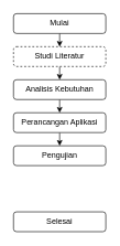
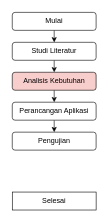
- <mxCell id="5" value="Studi Literatur" style="rounded=1;whiteSpace=wrap;html=1;dashed=1;" vertex="1" parent="1"><mxGeometry x="20" y="70" width="140" height="30" as="geometry" /></mxCell>
+ <mxCell id="5" value="Studi Literatur" style="rounded=1;whiteSpace=wrap;html=1;" vertex="1" parent="1"><mxGeometry x="20" y="70" width="140" height="30" as="geometry" /></mxCell>
- <mxCell id="7" value="Analisis Kebutuhan" style="rounded=1;whiteSpace=wrap;html=1;" vertex="1" parent="1"><mxGeometry x="20" y="120" width="140" height="30" as="geometry" /></mxCell>
+ <mxCell id="7" value="Analisis Kebutuhan" style="rounded=1;whiteSpace=wrap;html=1;fillColor=#f8cecc;" vertex="1" parent="1"><mxGeometry x="20" y="120" width="140" height="30" as="geometry" /></mxCell>
- <mxCell id="11" value="Selesai" style="rounded=1;whiteSpace=wrap;html=1;" vertex="1" parent="1"><mxGeometry x="20" y="320" width="140" height="30" as="geometry" /></mxCell>
+ <mxCell id="11" value="Selesai" style="whiteSpace=wrap;html=1;rounded=0;" vertex="1" parent="1"><mxGeometry x="20" y="320" width="140" height="30" as="geometry" /></mxCell>
